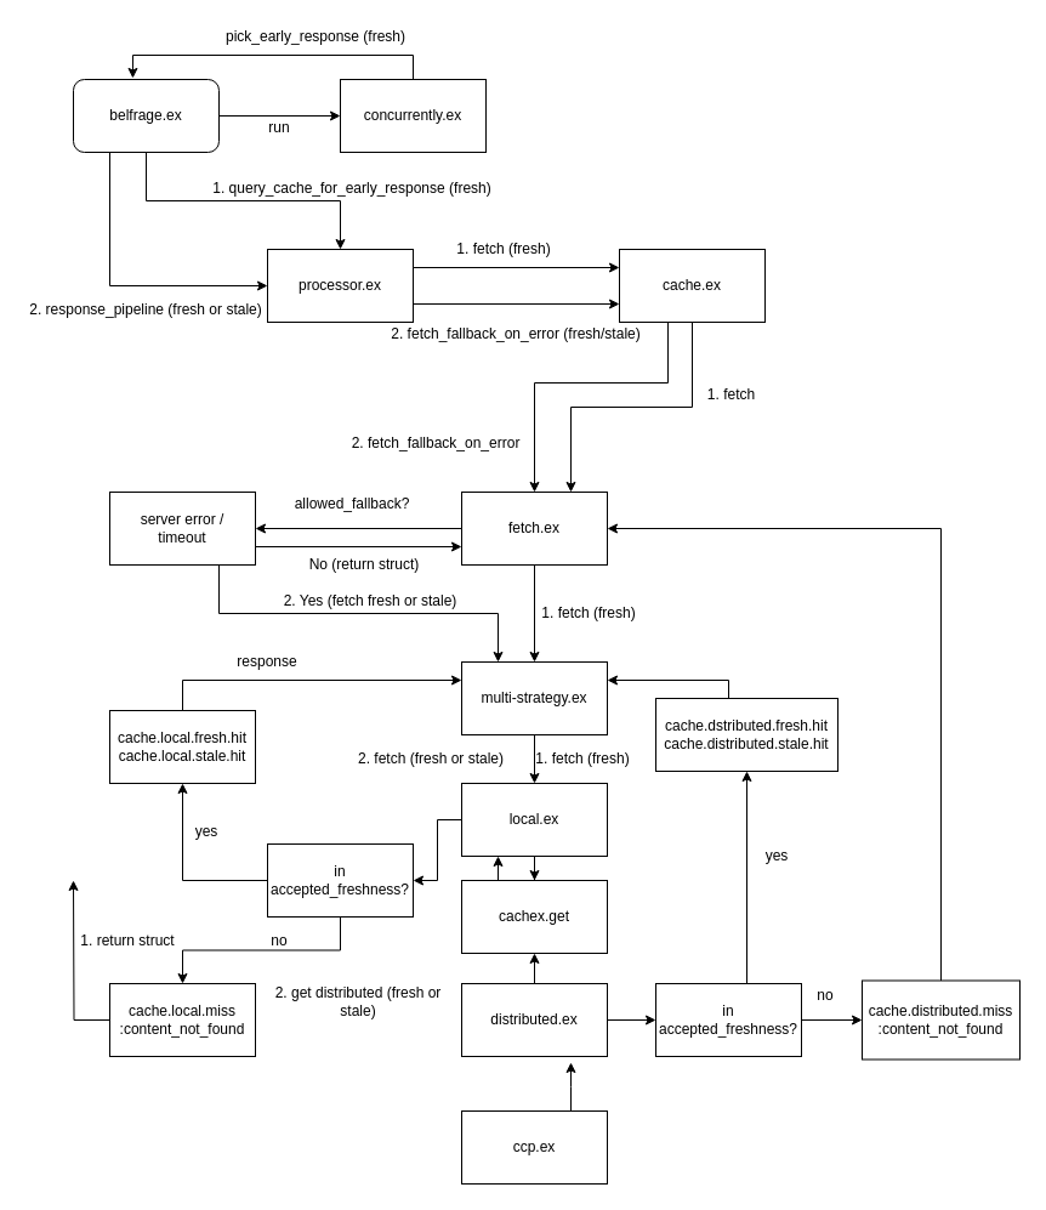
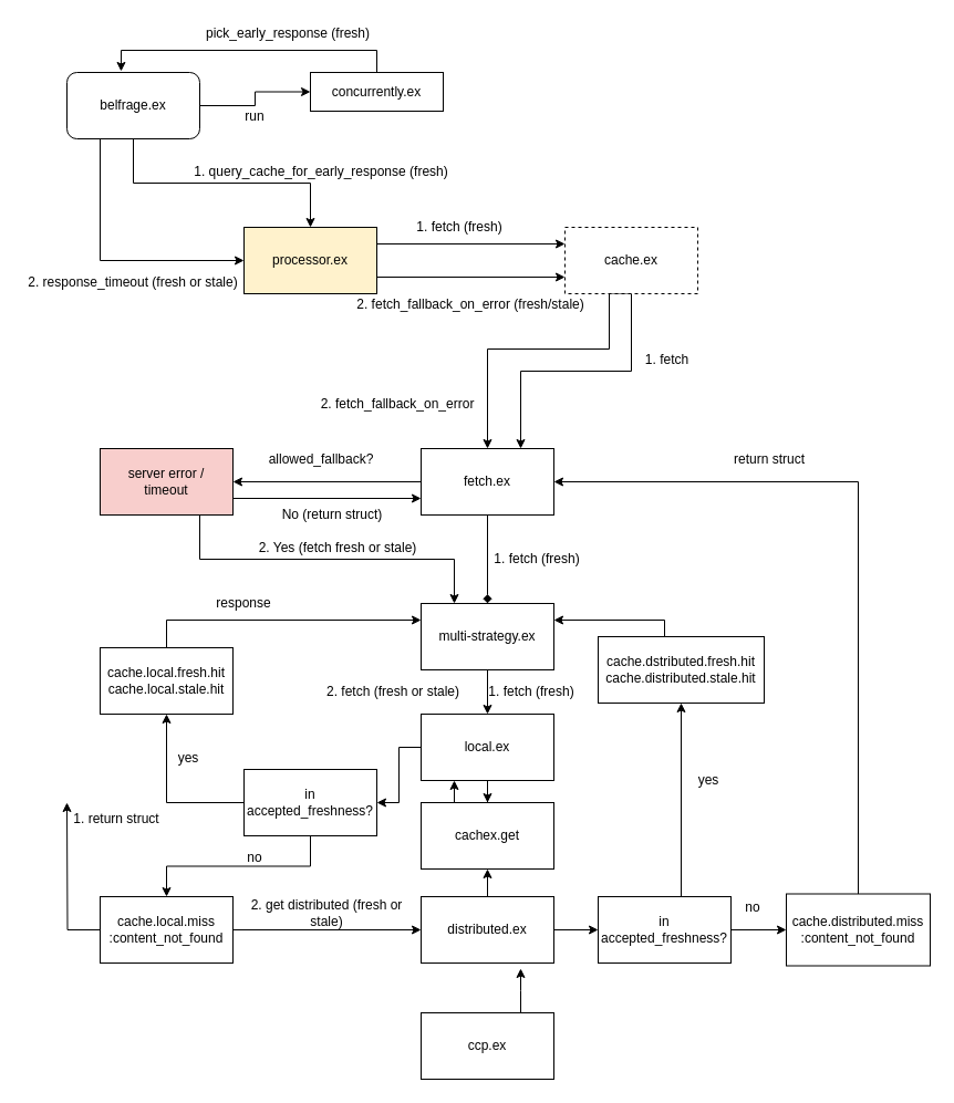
- <mxCell id="10" value="concurrently.ex" style="rounded=0;whiteSpace=wrap;html=1;" parent="1" vertex="1"><mxGeometry x="280" y="65" width="120" height="60" as="geometry" /></mxCell>
+ <mxCell id="10" value="concurrently.ex" style="rounded=0;whiteSpace=wrap;html=1;" parent="1" vertex="1"><mxGeometry x="280" y="65" width="120" height="35" as="geometry" /></mxCell>
- <mxCell id="4" value="processor.ex" style="rounded=0;whiteSpace=wrap;html=1;" parent="1" vertex="1"><mxGeometry x="220" y="205" width="120" height="60" as="geometry" /></mxCell>
+ <mxCell id="4" value="processor.ex" style="rounded=0;whiteSpace=wrap;html=1;fillColor=#fff2cc;" parent="1" vertex="1"><mxGeometry x="220" y="205" width="120" height="60" as="geometry" /></mxCell>
- <mxCell id="13" value="cache.ex" style="rounded=0;whiteSpace=wrap;html=1;" parent="1" vertex="1"><mxGeometry x="510" y="205" width="120" height="60" as="geometry" /></mxCell>
+ <mxCell id="13" value="cache.ex" style="rounded=0;whiteSpace=wrap;html=1;dashed=1;" parent="1" vertex="1"><mxGeometry x="510" y="205" width="120" height="60" as="geometry" /></mxCell>
- <mxCell id="55" value="2. response_pipeline (fresh or stale)" style="text;html=1;strokeColor=none;fillColor=none;align=center;verticalAlign=middle;whiteSpace=wrap;rounded=0;" parent="1" vertex="1"><mxGeometry y="245" width="200" height="20" as="geometry" x="20" /></mxCell>
+ <mxCell id="55" value="2. response_timeout (fresh or stale)" style="text;html=1;strokeColor=none;fillColor=none;align=center;verticalAlign=middle;whiteSpace=wrap;rounded=0;" parent="1" vertex="1"><mxGeometry y="245" width="200" height="20" as="geometry" x="20" /></mxCell>
+ <mxCell id="50" value="return struct" style="text;html=1;strokeColor=none;fillColor=none;align=center;verticalAlign=middle;whiteSpace=wrap;rounded=0;" parent="1" vertex="1"><mxGeometry x="640" y="405" width="110" height="20" as="geometry" /></mxCell>
- <mxCell id="60" value="&amp;nbsp;server error /&amp;nbsp; timeout" style="rounded=0;whiteSpace=wrap;html=1;" parent="1" vertex="1"><mxGeometry x="90" y="405" width="120" height="60" as="geometry" /></mxCell>
+ <mxCell id="60" value="&amp;nbsp;server error /&amp;nbsp; timeout" style="rounded=0;whiteSpace=wrap;html=1;fillColor=#f8cecc;" parent="1" vertex="1"><mxGeometry x="90" y="405" width="120" height="60" as="geometry" /></mxCell>
- <mxCell id="14" value="" style="edgeStyle=orthogonalEdgeStyle;rounded=0;orthogonalLoop=1;jettySize=auto;html=1;" parent="1" source="16" target="18" edge="1"><mxGeometry relative="1" as="geometry" /></mxCell>
+ <mxCell id="14" value="" style="edgeStyle=orthogonalEdgeStyle;rounded=0;orthogonalLoop=1;jettySize=auto;html=1;endArrow=diamond;" parent="1" source="16" target="18" edge="1"><mxGeometry relative="1" as="geometry" /></mxCell>
- <mxCell id="66" value="1. return struct" style="text;html=1;strokeColor=none;fillColor=none;align=center;verticalAlign=middle;whiteSpace=wrap;rounded=0;" parent="1" vertex="1"><mxGeometry x="50" y="765" width="110" height="20" as="geometry" /></mxCell>
+ <mxCell id="66" value="1. return struct" style="text;html=1;strokeColor=none;fillColor=none;align=center;verticalAlign=middle;whiteSpace=wrap;rounded=0;" parent="1" vertex="1"><mxGeometry x="50" y="730" width="110" height="20" as="geometry" /></mxCell>
+ <mxCell id="57" style="edgeStyle=orthogonalEdgeStyle;rounded=0;orthogonalLoop=1;jettySize=auto;html=1;entryX=0;entryY=0.5;entryDx=0;entryDy=0;exitX=1;exitY=0.5;exitDx=0;exitDy=0;" parent="1" source="33" target="21" edge="1"><mxGeometry relative="1" as="geometry"><mxPoint x="320" y="835" as="targetPoint" /><mxPoint x="270" y="840" as="sourcePoint" /></mxGeometry></mxCell>
